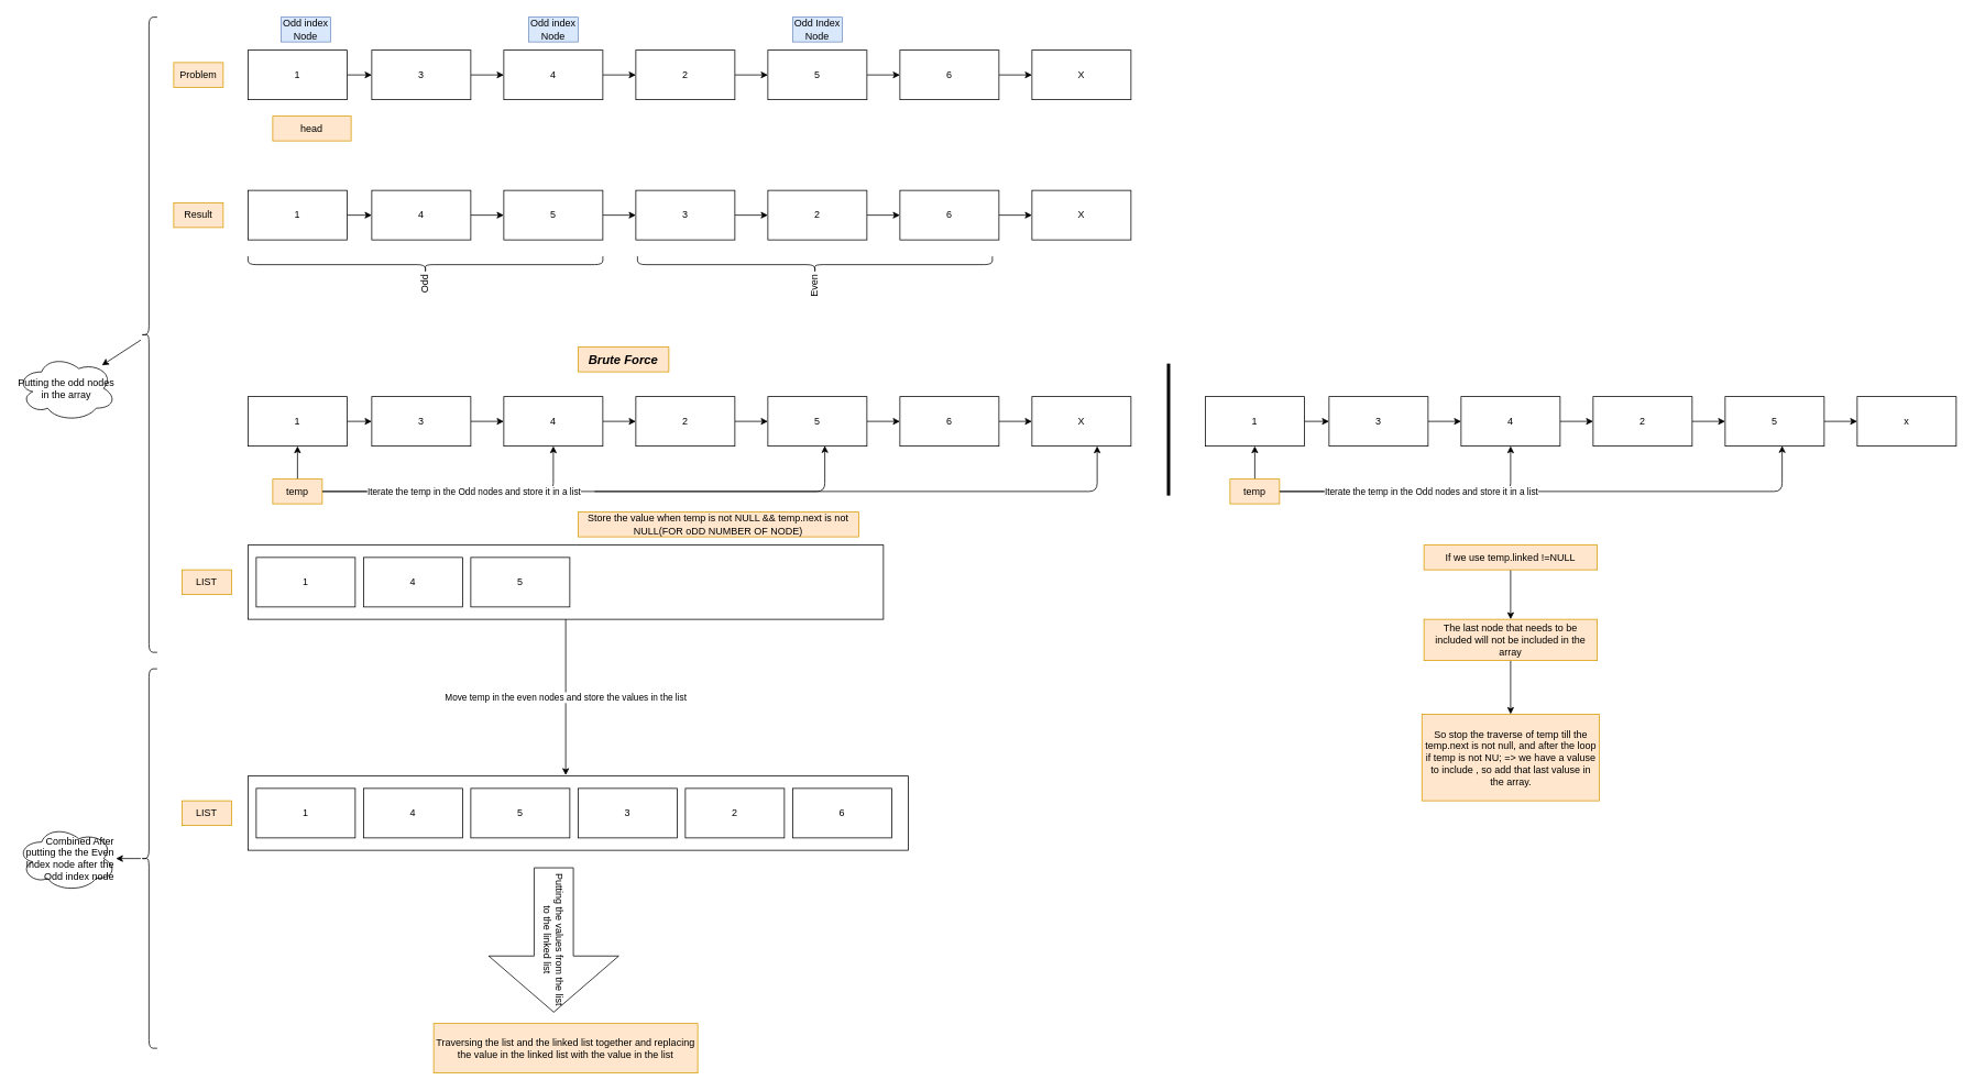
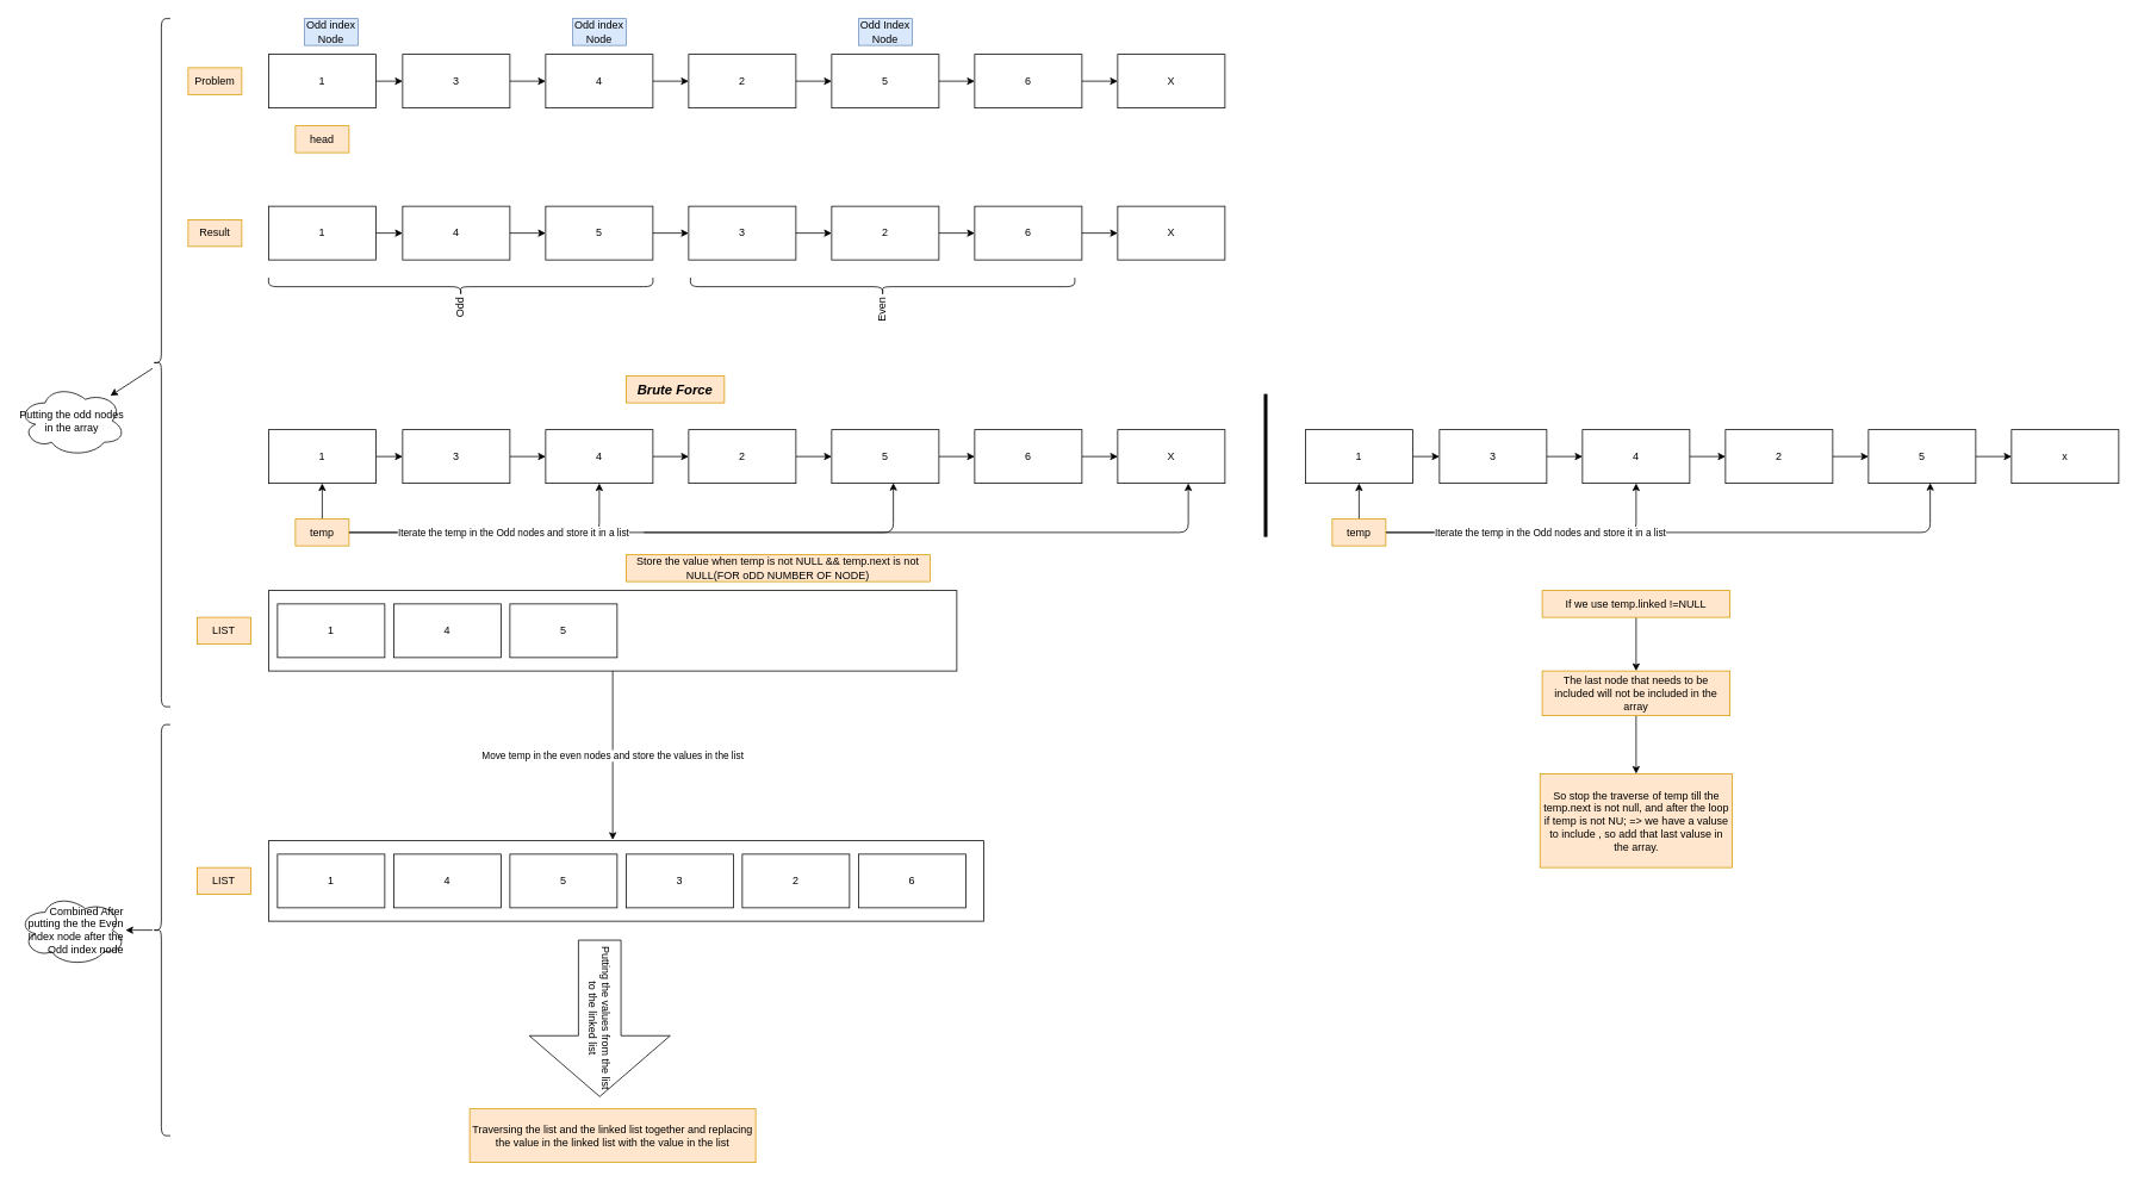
- <mxCell id="16" value="head" style="text;strokeColor=#d79b00;align=center;fillColor=#ffe6cc;html=1;verticalAlign=middle;whiteSpace=wrap;rounded=0;" vertex="1" parent="1"><mxGeometry x="330" y="140" width="95" height="30" as="geometry" /></mxCell>
+ <mxCell id="16" value="head" style="text;strokeColor=#d79b00;align=center;fillColor=#ffe6cc;html=1;verticalAlign=middle;whiteSpace=wrap;rounded=0;" vertex="1" parent="1"><mxGeometry x="330" y="140" width="60" height="30" as="geometry" /></mxCell>
